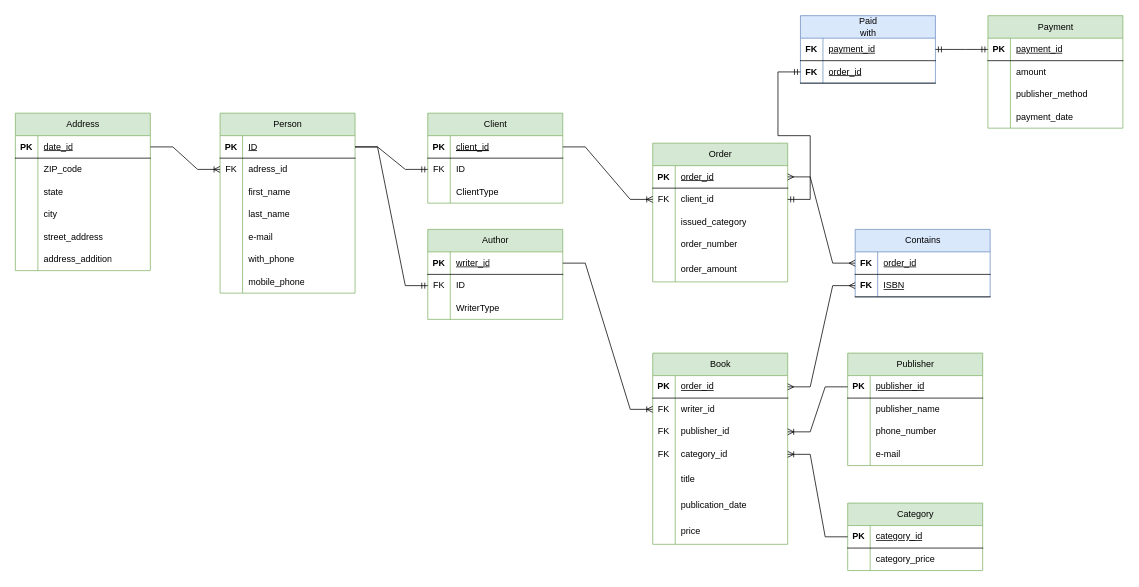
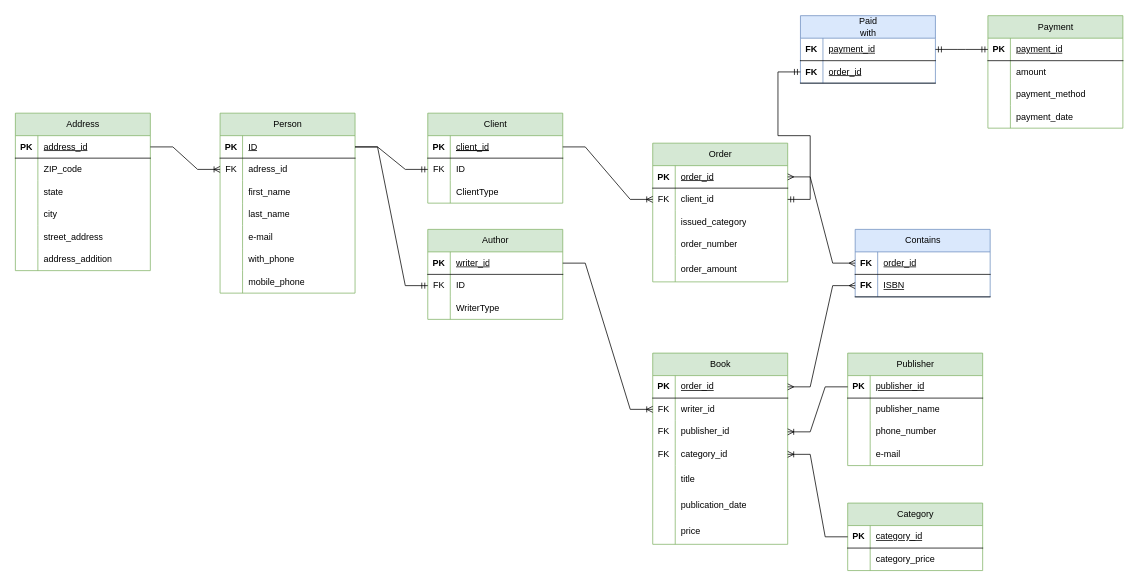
- <mxCell id="78" value="&lt;span style=&quot;text-align: center;&quot;&gt;publisher_method&lt;/span&gt;" style="shape=partialRectangle;connectable=0;fillColor=none;top=0;left=0;bottom=0;right=0;align=left;spacingLeft=6;overflow=hidden;whiteSpace=wrap;html=1;" vertex="1" parent="76"><mxGeometry x="30" width="150" height="30" as="geometry"><mxRectangle width="150" height="30" as="alternateBounds" /></mxGeometry></mxCell>
+ <mxCell id="78" value="&lt;span style=&quot;text-align: center;&quot;&gt;payment_method&lt;/span&gt;" style="shape=partialRectangle;connectable=0;fillColor=none;top=0;left=0;bottom=0;right=0;align=left;spacingLeft=6;overflow=hidden;whiteSpace=wrap;html=1;" vertex="1" parent="76"><mxGeometry x="30" width="150" height="30" as="geometry"><mxRectangle width="150" height="30" as="alternateBounds" /></mxGeometry></mxCell>
- <mxCell id="5" value="&lt;span style=&quot;font-weight: 400; text-align: center;&quot;&gt;date_id&lt;/span&gt;" style="shape=partialRectangle;connectable=0;fillColor=none;top=0;left=0;bottom=0;right=0;align=left;spacingLeft=6;fontStyle=5;overflow=hidden;whiteSpace=wrap;html=1;" vertex="1" parent="3"><mxGeometry x="30" width="150" height="30" as="geometry"><mxRectangle width="150" height="30" as="alternateBounds" /></mxGeometry></mxCell>
+ <mxCell id="5" value="&lt;span style=&quot;font-weight: 400; text-align: center;&quot;&gt;address_id&lt;/span&gt;" style="shape=partialRectangle;connectable=0;fillColor=none;top=0;left=0;bottom=0;right=0;align=left;spacingLeft=6;fontStyle=5;overflow=hidden;whiteSpace=wrap;html=1;" vertex="1" parent="3"><mxGeometry x="30" width="150" height="30" as="geometry"><mxRectangle width="150" height="30" as="alternateBounds" /></mxGeometry></mxCell>
